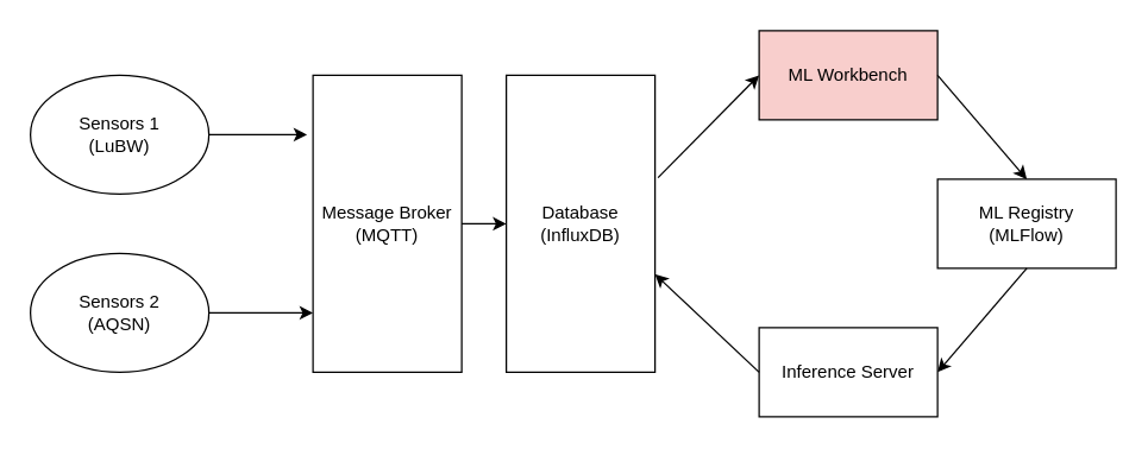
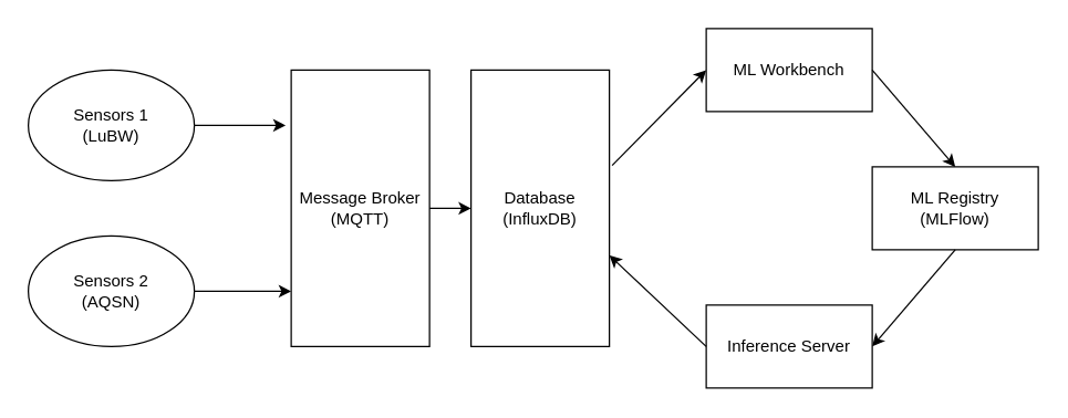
- <mxCell id="8" value="ML Workbench" style="rounded=0;whiteSpace=wrap;html=1;fillColor=#f8cecc;" vertex="1" parent="1"><mxGeometry x="510" y="20" width="120" height="60" as="geometry" /></mxCell>
+ <mxCell id="8" value="ML Workbench" style="rounded=0;whiteSpace=wrap;html=1;" vertex="1" parent="1"><mxGeometry x="510" y="20" width="120" height="60" as="geometry" /></mxCell>
